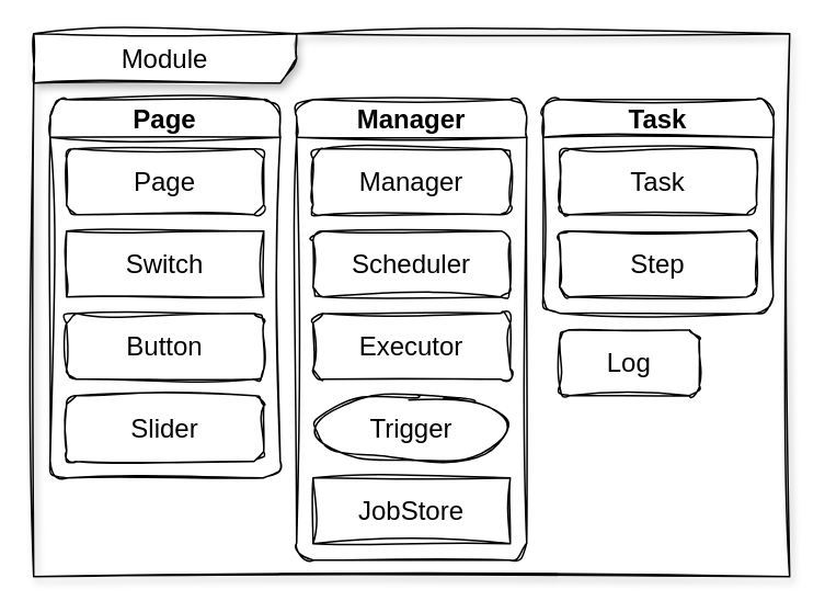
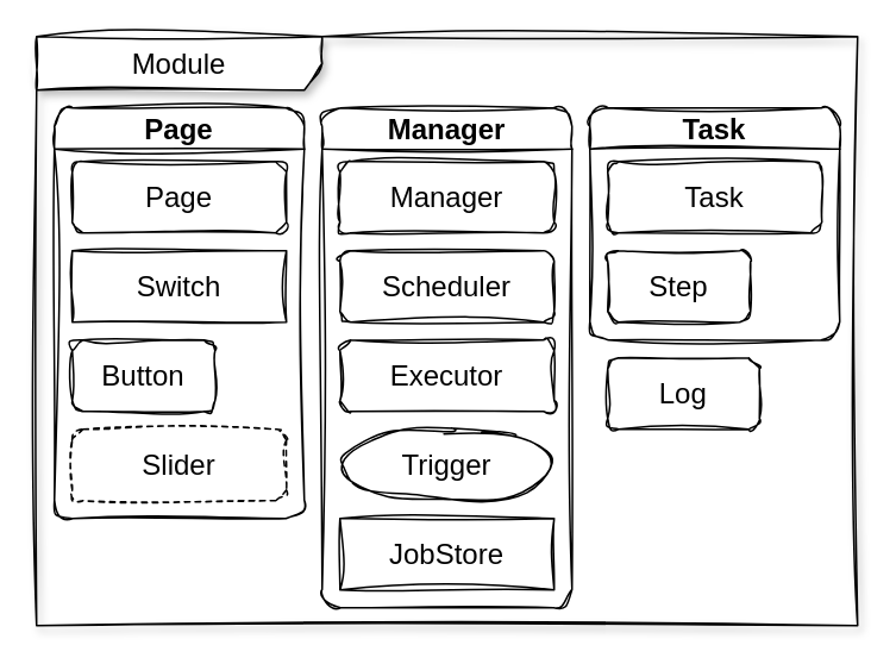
- <mxCell id="16" value="Step" style="rounded=1;whiteSpace=wrap;html=1;sketch=1;jiggle=2;curveFitting=1;strokeColor=default;fontFamily=Helvetica;fontSize=16;fontColor=default;fillColor=default;" vertex="1" parent="14"><mxGeometry x="10" y="80" width="120" height="40" as="geometry" /></mxCell>
+ <mxCell id="16" value="Step" style="rounded=1;whiteSpace=wrap;html=1;sketch=1;jiggle=2;curveFitting=1;strokeColor=default;fontFamily=Helvetica;fontSize=16;fontColor=default;fillColor=default;" vertex="1" parent="14"><mxGeometry x="10" y="80" width="80" height="40" as="geometry" /></mxCell>
- <mxCell id="6" value="Button" style="rounded=1;whiteSpace=wrap;html=1;sketch=1;jiggle=2;curveFitting=1;strokeColor=default;fontFamily=Helvetica;fontSize=16;fontColor=default;fillColor=default;" vertex="1" parent="3"><mxGeometry x="10" y="130" width="120" height="40" as="geometry" /></mxCell>
+ <mxCell id="6" value="Button" style="rounded=1;whiteSpace=wrap;html=1;sketch=1;jiggle=2;curveFitting=1;strokeColor=default;fontFamily=Helvetica;fontSize=16;fontColor=default;fillColor=default;" vertex="1" parent="3"><mxGeometry x="10" y="130" width="80" height="40" as="geometry" /></mxCell>
- <mxCell id="7" value="Slider" style="rounded=1;whiteSpace=wrap;html=1;sketch=1;jiggle=2;curveFitting=1;strokeColor=default;fontFamily=Helvetica;fontSize=16;fontColor=default;fillColor=default;" vertex="1" parent="3"><mxGeometry x="10" y="180" width="120" height="40" as="geometry" /></mxCell>
+ <mxCell id="7" value="Slider" style="rounded=1;whiteSpace=wrap;html=1;sketch=1;jiggle=2;curveFitting=1;strokeColor=default;fontFamily=Helvetica;fontSize=16;fontColor=default;fillColor=default;dashed=1;" vertex="1" parent="3"><mxGeometry x="10" y="180" width="120" height="40" as="geometry" /></mxCell>
